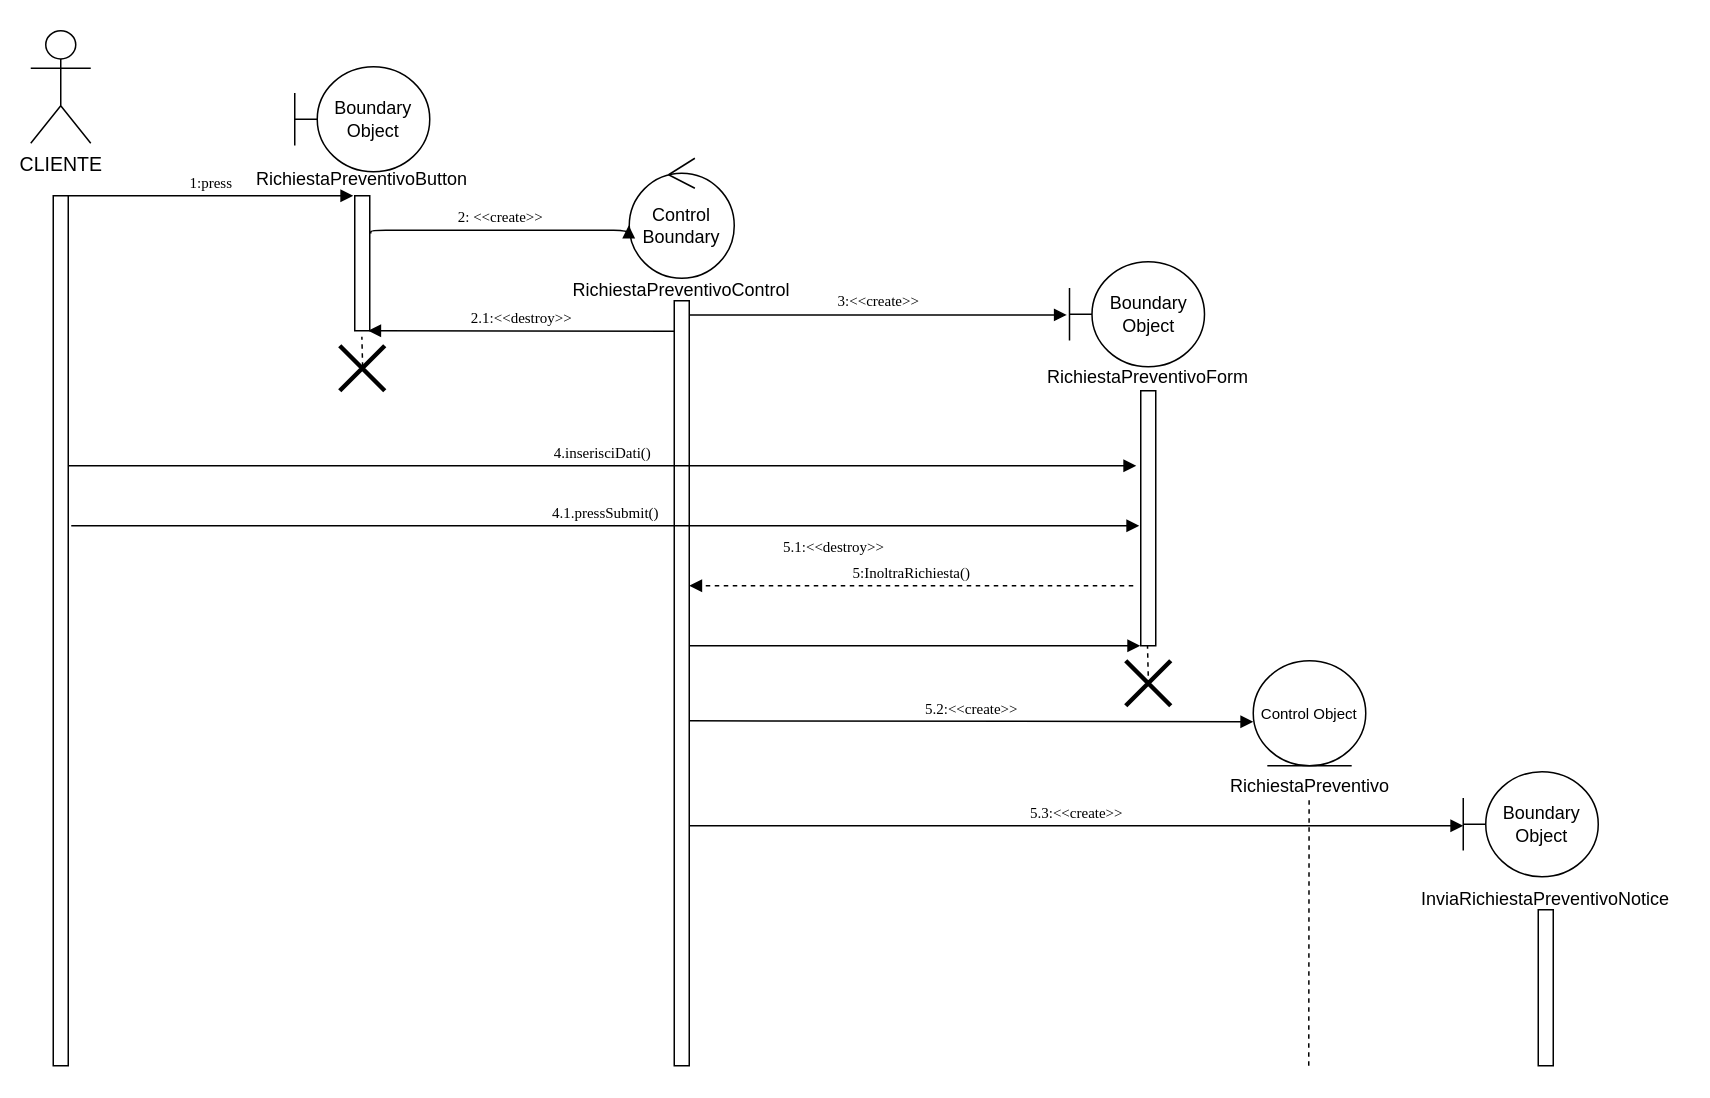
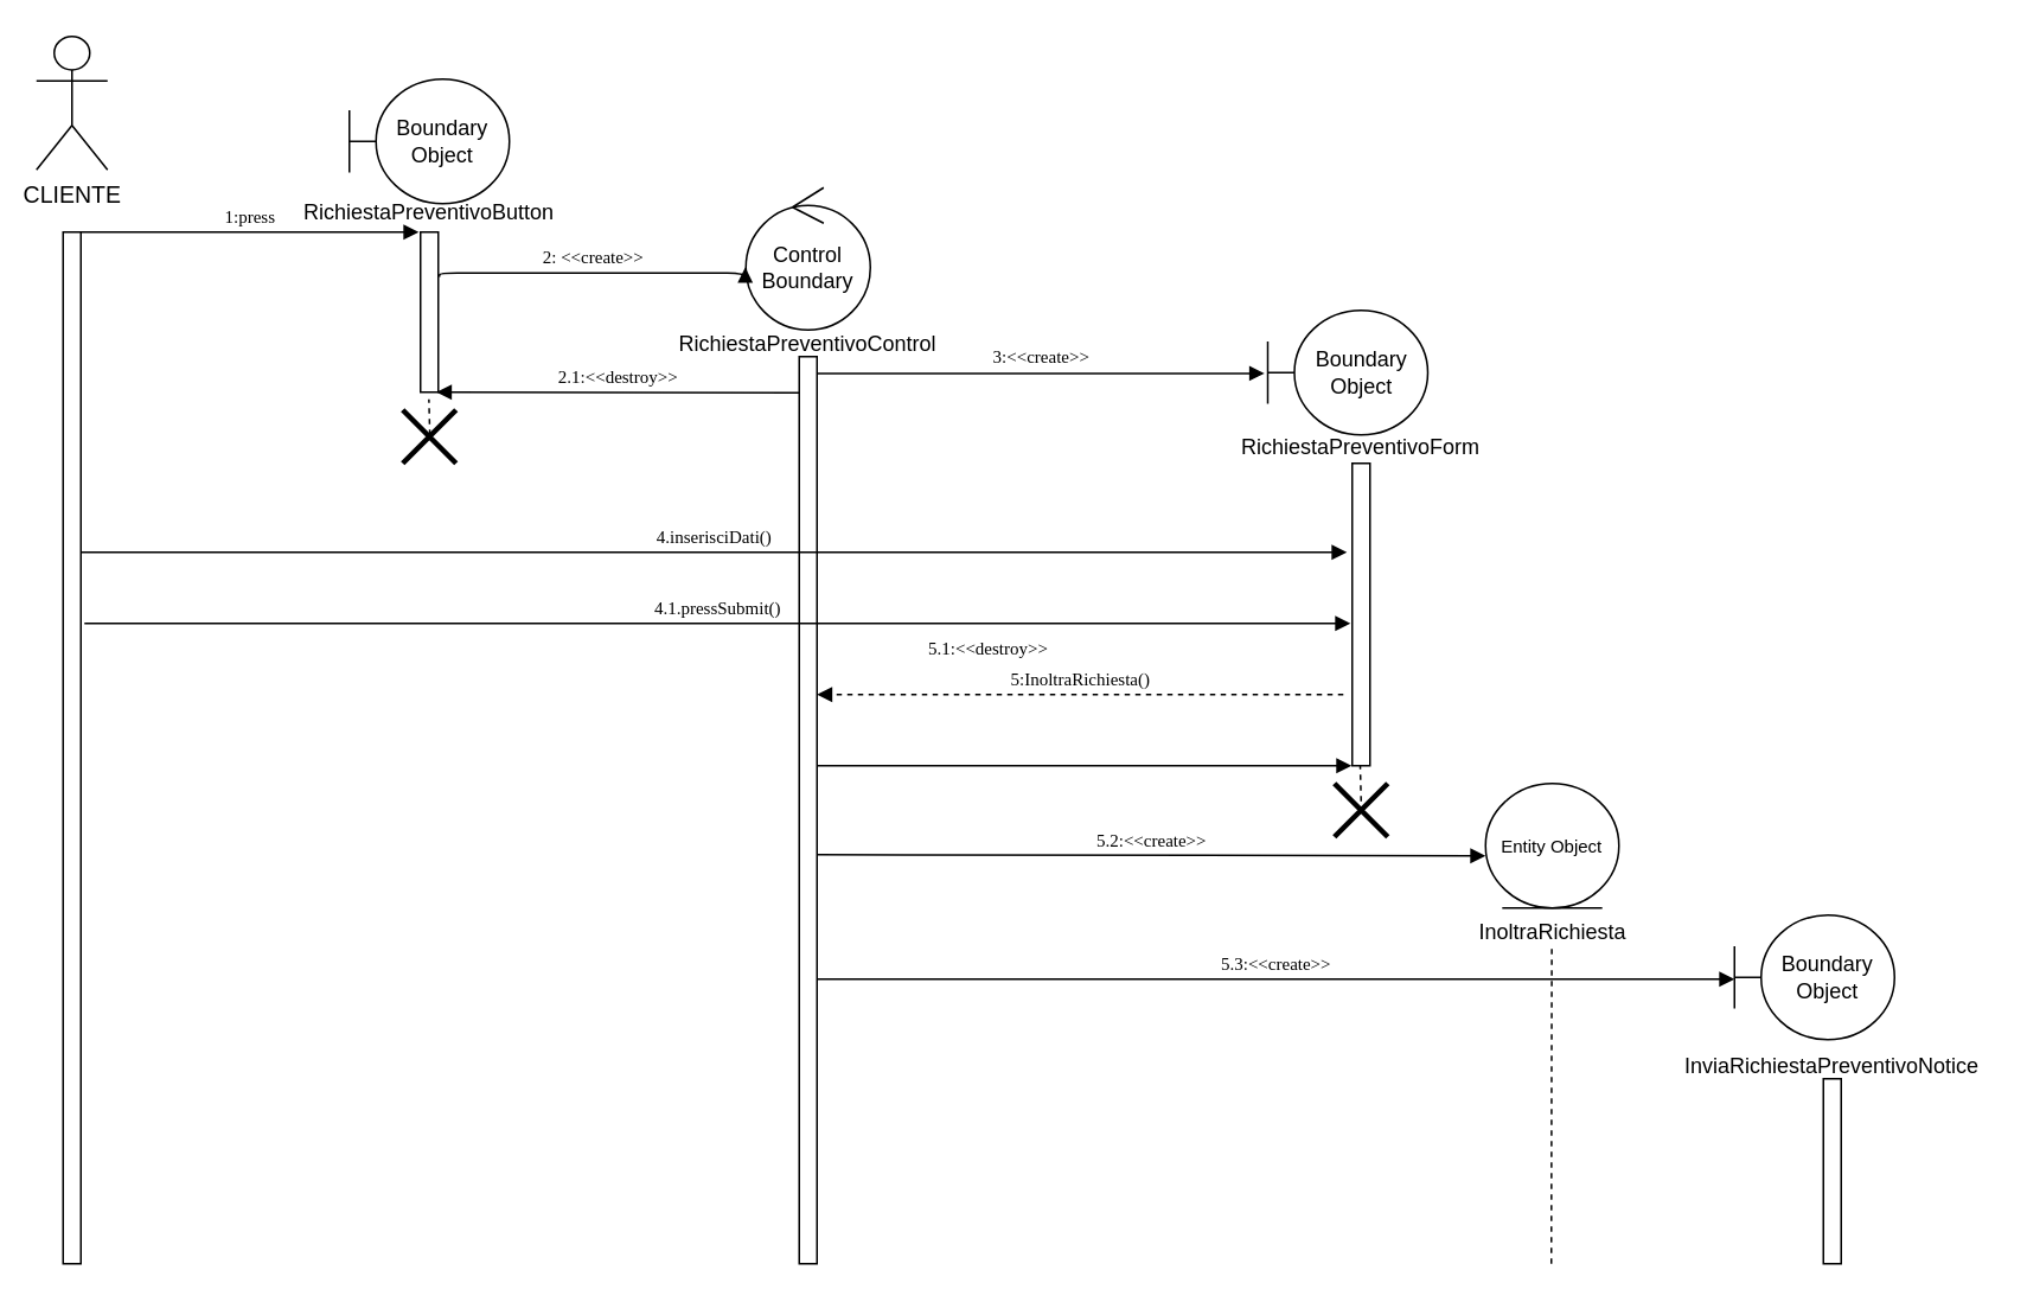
- <mxCell id="28" value="Control Object" style="ellipse;shape=umlEntity;whiteSpace=wrap;html=1;fontSize=10;" parent="1" vertex="1"><mxGeometry x="835" y="440" width="75" height="70" as="geometry" /></mxCell>
+ <mxCell id="28" value="Entity Object" style="ellipse;shape=umlEntity;whiteSpace=wrap;html=1;fontSize=10;" parent="1" vertex="1"><mxGeometry x="835" y="440" width="75" height="70" as="geometry" /></mxCell>
- <mxCell id="30" value="&lt;div&gt;&lt;span&gt;&lt;font face=&quot;helvetica&quot;&gt;RichiestaPreventivo&lt;/font&gt;&lt;/span&gt;&lt;/div&gt;" style="text;whiteSpace=wrap;html=1;align=center;" parent="1" vertex="1"><mxGeometry x="807.5" y="510" width="130" height="20" as="geometry" /></mxCell>
+ <mxCell id="30" value="&lt;div&gt;&lt;span&gt;&lt;font face=&quot;helvetica&quot;&gt;InoltraRichiesta&lt;/font&gt;&lt;/span&gt;&lt;/div&gt;" style="text;whiteSpace=wrap;html=1;align=center;" parent="1" vertex="1"><mxGeometry x="807.5" y="510" width="130" height="20" as="geometry" /></mxCell>
